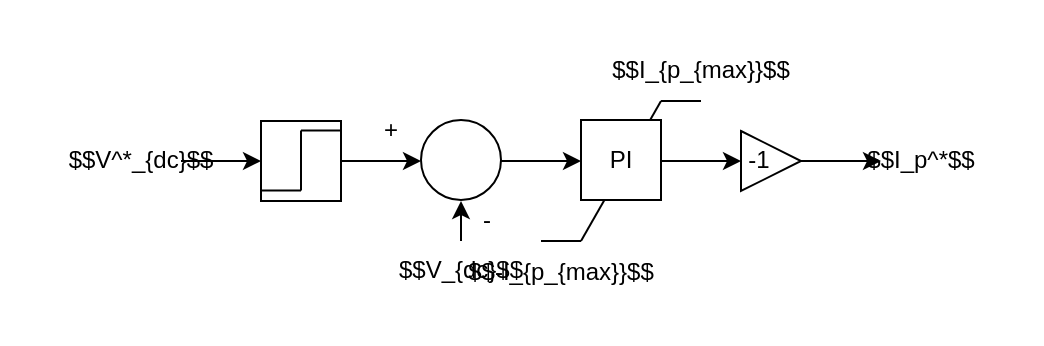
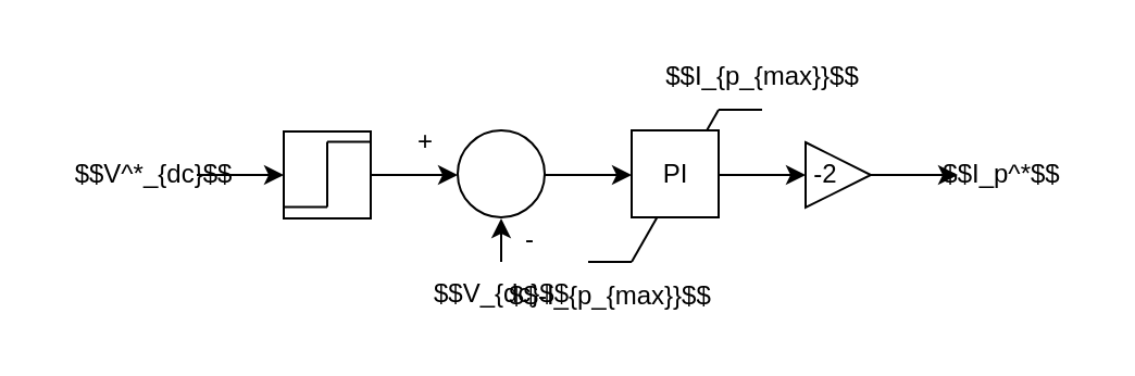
- <mxCell id="14" value="-1" style="text;html=1;align=center;verticalAlign=middle;resizable=0;points=[];autosize=1;strokeColor=none;fillColor=none;" vertex="1" parent="1"><mxGeometry x="364" y="64.5" width="30" height="30" as="geometry" /></mxCell>
+ <mxCell id="14" value="-2" style="text;html=1;align=center;verticalAlign=middle;resizable=0;points=[];autosize=1;strokeColor=none;fillColor=none;" vertex="1" parent="1"><mxGeometry x="364" y="64.5" width="30" height="30" as="geometry" /></mxCell>
